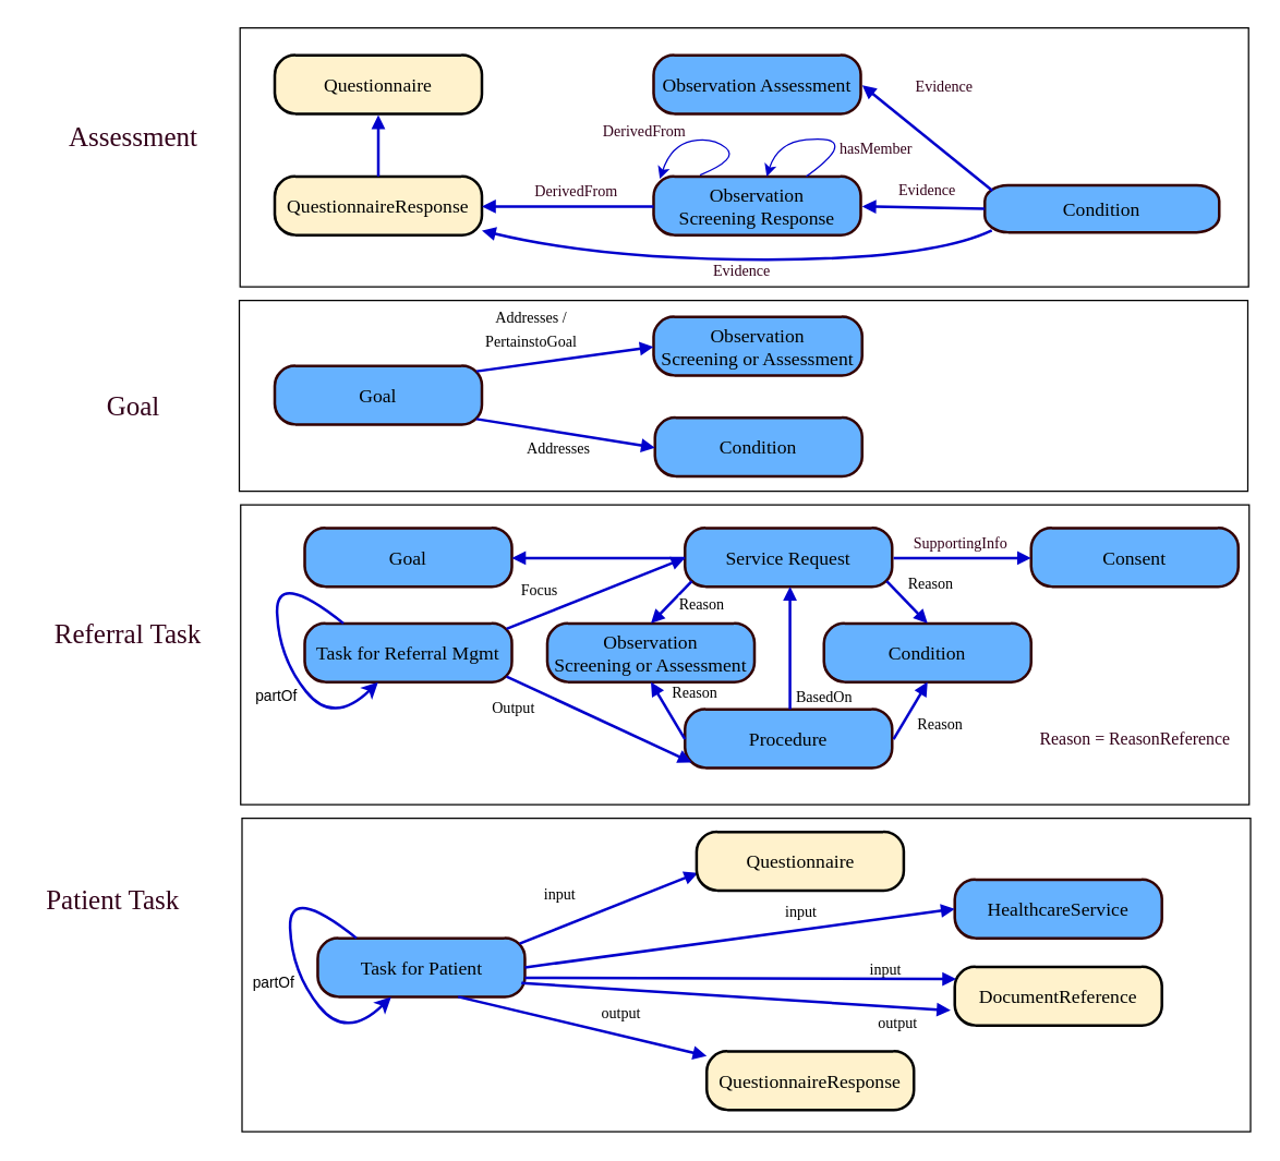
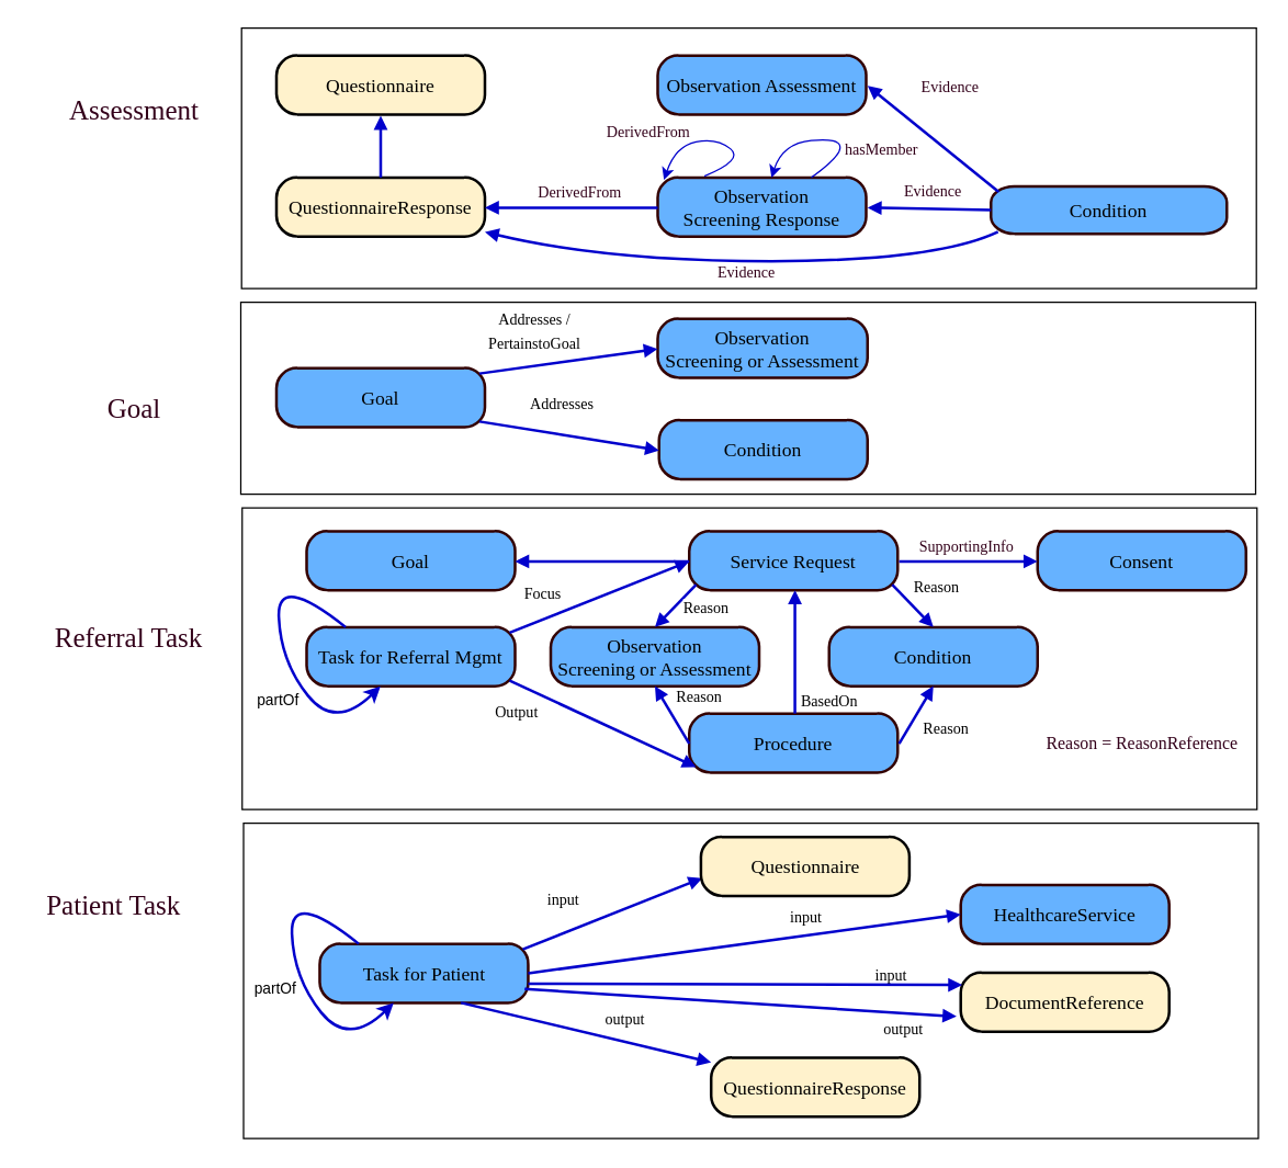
- <mxCell id="56" value="&lt;div style=&quot;font-size: 20px;&quot;&gt;&lt;font style=&quot;font-size: 20px; font-family: Calibri; direction: ltr; letter-spacing: 0px; line-height: 120%; opacity: 1;&quot;&gt;Assessment &lt;br style=&quot;font-size: 20px;&quot;&gt;&lt;/font&gt;&lt;/div&gt;" style="verticalAlign=middle;align=center;vsdxID=90;fillColor=none;gradientColor=none;shape=stencil(nZBLDoAgDERP0z3SIyjew0SURgSD+Lu9kMZoXLhwN9O+tukAlrNpJg1SzDH4QW/URgNYgZTkjA4UkwJUgGXng+6DX1zLfmoymdXo17xh5zmRJ6Q42BWCfc2oJfdAr+Yv+AP9Cb7OJ3H/2JG1HNGz/84klThPVCc=);strokeColor=none;points=[];labelBackgroundColor=none;rounded=0;html=1;whiteSpace=wrap;fontSize=20;fontColor=#33001A;" vertex="1" parent="1"><mxGeometry x="49.5" y="85" width="95" height="28" as="geometry" /></mxCell>
+ <mxCell id="56" value="&lt;div style=&quot;font-size: 20px;&quot;&gt;&lt;font style=&quot;font-size: 20px; font-family: Calibri; direction: ltr; letter-spacing: 0px; line-height: 120%; opacity: 1;&quot;&gt;Assessment &lt;br style=&quot;font-size: 20px;&quot;&gt;&lt;/font&gt;&lt;/div&gt;" style="verticalAlign=middle;align=center;vsdxID=90;fillColor=none;gradientColor=none;shape=stencil(nZBLDoAgDERP0z3SIyjew0SURgSD+Lu9kMZoXLhwN9O+tukAlrNpJg1SzDH4QW/URgNYgZTkjA4UkwJUgGXng+6DX1zLfmoymdXo17xh5zmRJ6Q42BWCfc2oJfdAr+Yv+AP9Cb7OJ3H/2JG1HNGz/84klThPVCc=);strokeColor=none;points=[];labelBackgroundColor=none;rounded=0;html=1;whiteSpace=wrap;fontSize=20;fontColor=#33001A;" vertex="1" parent="1"><mxGeometry x="49.5" y="65" width="95" height="28" as="geometry" /></mxCell>
- <mxCell id="70" value="&lt;span style=&quot;color: rgb(0, 0, 0); font-family: Calibri; font-size: 11.29px; background-color: rgb(255, 255, 255);&quot;&gt;Addresses&lt;/span&gt;" style="text;html=1;align=center;verticalAlign=middle;resizable=0;points=[];autosize=1;strokeColor=none;fillColor=none;fontSize=14;fontColor=#33001A;" vertex="1" parent="1"><mxGeometry x="379" y="317.5" width="60" height="20" as="geometry" /></mxCell>
+ <mxCell id="70" value="&lt;span style=&quot;color: rgb(0, 0, 0); font-family: Calibri; font-size: 11.29px; background-color: rgb(255, 255, 255);&quot;&gt;Addresses&lt;/span&gt;" style="text;html=1;align=center;verticalAlign=middle;resizable=0;points=[];autosize=1;strokeColor=none;fillColor=none;fontSize=14;fontColor=#33001A;" vertex="1" parent="1"><mxGeometry x="379" y="282.5" width="60" height="20" as="geometry" /></mxCell>
